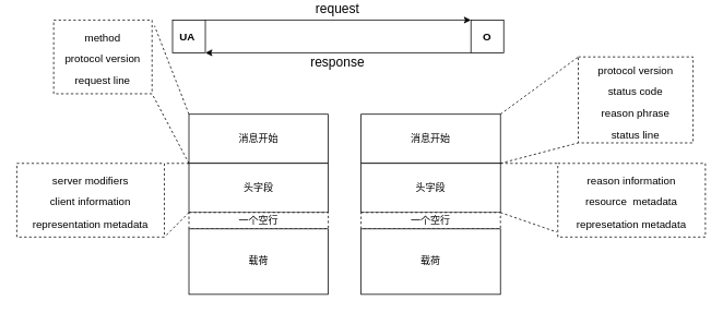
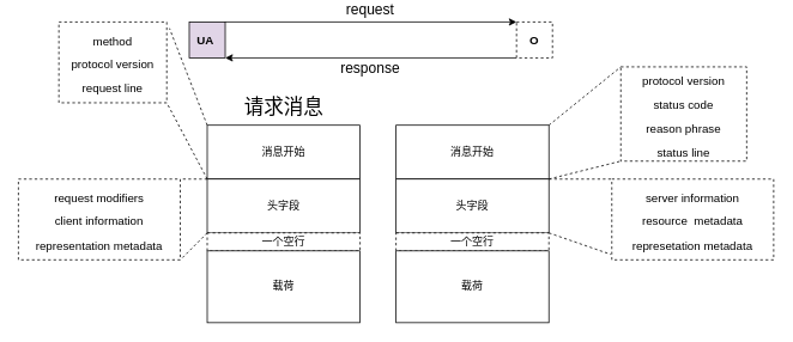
- <mxCell id="25" value="&lt;b&gt;UA&amp;nbsp;&lt;/b&gt;" style="whiteSpace=wrap;html=1;aspect=fixed;fontSize=13;" vertex="1" parent="1"><mxGeometry x="210" y="20" width="40" height="40" as="geometry" /></mxCell>
+ <mxCell id="25" value="&lt;b&gt;UA&amp;nbsp;&lt;/b&gt;" style="whiteSpace=wrap;html=1;aspect=fixed;fontSize=13;fillColor=#e1d5e7;" vertex="1" parent="1"><mxGeometry x="210" y="20" width="40" height="40" as="geometry" /></mxCell>
- <mxCell id="28" value="&lt;b&gt;O&lt;/b&gt;" style="whiteSpace=wrap;html=1;aspect=fixed;fontSize=13;" vertex="1" parent="1"><mxGeometry x="574" y="20" width="40" height="40" as="geometry" /></mxCell>
+ <mxCell id="28" value="&lt;b&gt;O&lt;/b&gt;" style="whiteSpace=wrap;html=1;aspect=fixed;fontSize=13;dashed=1;" vertex="1" parent="1"><mxGeometry x="574" y="20" width="40" height="40" as="geometry" /></mxCell>
+ <mxCell id="10" value="&lt;font style=&quot;font-size: 22px&quot;&gt;请求消息&lt;/font&gt;" style="text;html=1;align=center;verticalAlign=middle;resizable=0;points=[];autosize=1;strokeColor=none;fillColor=none;" vertex="1" parent="1"><mxGeometry x="265" y="105" width="100" height="20" as="geometry" /></mxCell>
- <mxCell id="21" value="&lt;font style=&quot;font-size: 13px&quot;&gt;protocol version&lt;br&gt;status code&lt;br&gt;reason phrase&lt;br&gt;status line&lt;br&gt;&lt;/font&gt;" style="rounded=0;whiteSpace=wrap;html=1;dashed=1;fontSize=22;" vertex="1" parent="1"><mxGeometry x="705" y="65" width="140" height="105" as="geometry" /></mxCell>
+ <mxCell id="21" value="&lt;font style=&quot;font-size: 13px&quot;&gt;protocol version&lt;br&gt;status code&lt;br&gt;reason phrase&lt;br&gt;status line&lt;br&gt;&lt;/font&gt;" style="rounded=0;whiteSpace=wrap;html=1;dashed=1;fontSize=22;" vertex="1" parent="1"><mxGeometry x="690" y="70" width="140" height="105" as="geometry" /></mxCell>
- <mxCell id="20" value="&lt;font style=&quot;font-size: 13px&quot;&gt;server modifiers&lt;br&gt;client information&lt;br&gt;representation metadata&lt;br&gt;&lt;/font&gt;" style="rounded=0;whiteSpace=wrap;html=1;dashed=1;fontSize=22;" vertex="1" parent="1"><mxGeometry x="20" y="195" width="180" height="90" as="geometry" /></mxCell>
+ <mxCell id="20" value="&lt;font style=&quot;font-size: 13px&quot;&gt;request modifiers&lt;br&gt;client information&lt;br&gt;representation metadata&lt;br&gt;&lt;/font&gt;" style="rounded=0;whiteSpace=wrap;html=1;dashed=1;fontSize=22;" vertex="1" parent="1"><mxGeometry x="20" y="195" width="180" height="90" as="geometry" /></mxCell>
- <mxCell id="22" value="&lt;font style=&quot;font-size: 13px&quot;&gt;reason information&lt;br&gt;resource&amp;nbsp;&lt;span style=&quot;white-space: pre&quot;&gt; &lt;/span&gt;metadata&lt;br&gt;represetation metadata&lt;br&gt;&lt;/font&gt;" style="rounded=0;whiteSpace=wrap;html=1;dashed=1;fontSize=22;" vertex="1" parent="1"><mxGeometry x="680" y="195" width="180" height="90" as="geometry" /></mxCell>
+ <mxCell id="22" value="&lt;font style=&quot;font-size: 13px&quot;&gt;server information&lt;br&gt;resource&amp;nbsp;&lt;span style=&quot;white-space: pre&quot;&gt; &lt;/span&gt;metadata&lt;br&gt;represetation metadata&lt;br&gt;&lt;/font&gt;" style="rounded=0;whiteSpace=wrap;html=1;dashed=1;fontSize=22;" vertex="1" parent="1"><mxGeometry x="680" y="195" width="180" height="90" as="geometry" /></mxCell>
